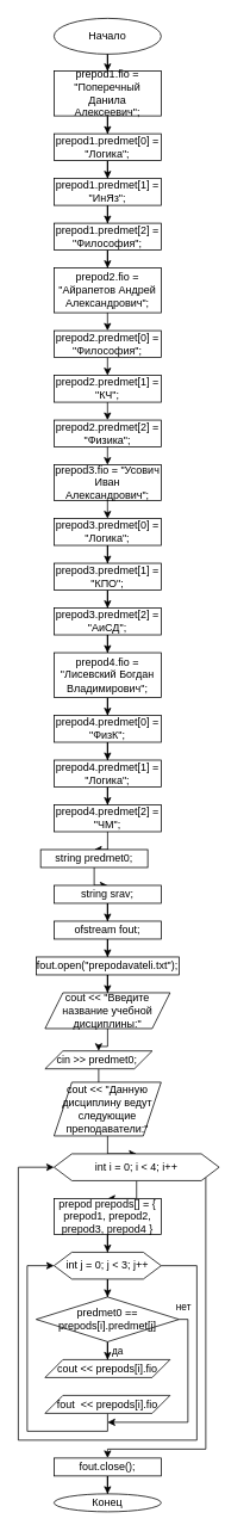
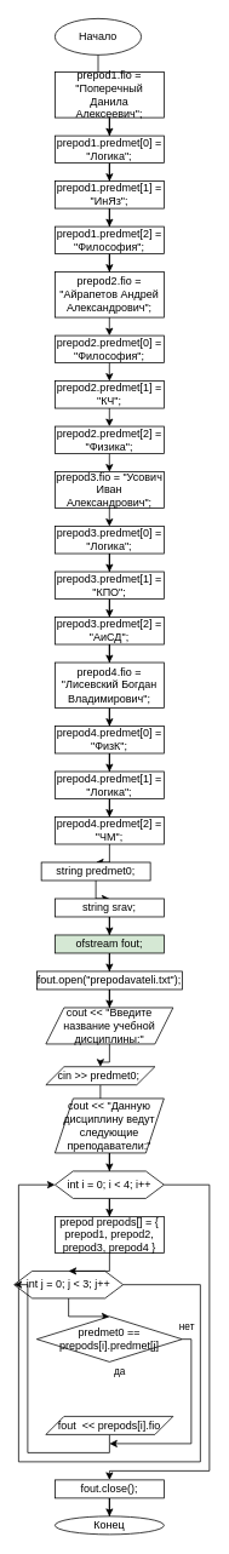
- <mxCell id="3" value="Начало" style="ellipse;whiteSpace=wrap;html=1;" vertex="1" parent="1"><mxGeometry x="60" y="20" width="120" height="40" as="geometry" /></mxCell>
+ <mxCell id="3" value="Начало" style="ellipse;whiteSpace=wrap;html=1;" vertex="1" parent="1"><mxGeometry x="60" y="20" width="95" height="40" as="geometry" /></mxCell>
- <mxCell id="37" value="ofstream fout;" style="rounded=0;whiteSpace=wrap;html=1;" vertex="1" parent="1"><mxGeometry x="60" y="1029" width="120" height="20" as="geometry" /></mxCell>
+ <mxCell id="37" value="ofstream fout;" style="rounded=0;whiteSpace=wrap;html=1;fillColor=#d5e8d4;" vertex="1" parent="1"><mxGeometry x="60" y="1029" width="120" height="20" as="geometry" /></mxCell>
- <mxCell id="53" value="int i = 0; i &amp;lt; 4; i++" style="shape=hexagon;perimeter=hexagonPerimeter2;whiteSpace=wrap;html=1;fixedSize=1;" vertex="1" parent="1"><mxGeometry x="60" y="1289" width="185" height="30" as="geometry" /></mxCell>
+ <mxCell id="53" value="int i = 0; i &amp;lt; 4; i++" style="shape=hexagon;perimeter=hexagonPerimeter2;whiteSpace=wrap;html=1;fixedSize=1;" vertex="1" parent="1"><mxGeometry x="60" y="1289" width="120" height="30" as="geometry" /></mxCell>
- <mxCell id="56" value="int j = 0; j &amp;lt; 3; j++" style="shape=hexagon;perimeter=hexagonPerimeter2;whiteSpace=wrap;html=1;fixedSize=1;" vertex="1" parent="1"><mxGeometry x="60" y="1399" width="120" height="30" as="geometry" /></mxCell>
+ <mxCell id="56" value="int j = 0; j &amp;lt; 3; j++" style="shape=hexagon;perimeter=hexagonPerimeter2;whiteSpace=wrap;html=1;fixedSize=1;" vertex="1" parent="1"><mxGeometry x="15" y="1399" width="120" height="30" as="geometry" /></mxCell>
- <mxCell id="57" style="edgeStyle=orthogonalEdgeStyle;rounded=0;orthogonalLoop=1;jettySize=auto;html=1;entryX=0.5;entryY=0;entryDx=0;entryDy=0;" edge="1" parent="1" source="61" target="64"><mxGeometry relative="1" as="geometry" /></mxCell>
- <mxCell id="64" value="cout &amp;lt;&amp;lt; prepods[i].fio" style="shape=parallelogram;perimeter=parallelogramPerimeter;whiteSpace=wrap;html=1;fixedSize=1;" vertex="1" parent="1"><mxGeometry x="50" y="1519" width="140" height="20" as="geometry" /></mxCell>
